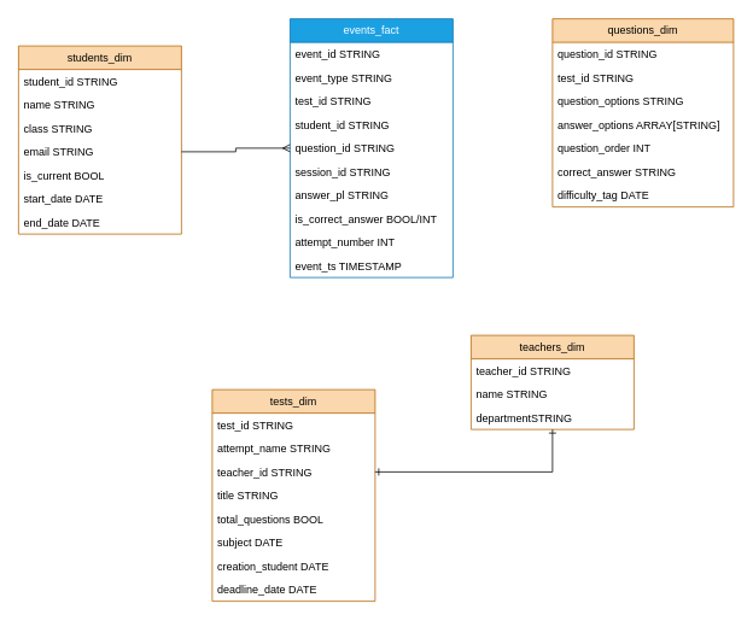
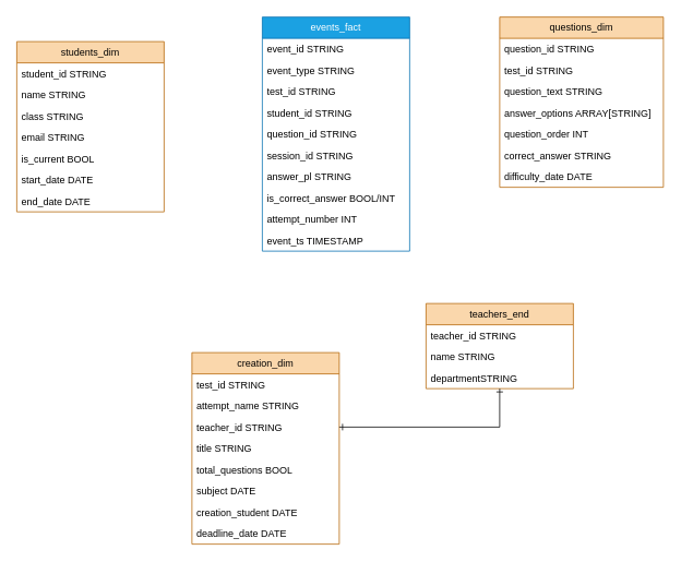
- <mxCell id="33" value="question_options STRING" style="text;strokeColor=none;fillColor=none;align=left;verticalAlign=top;spacingLeft=4;spacingRight=4;overflow=hidden;rotatable=0;points=[[0,0.5],[1,0.5]];portConstraint=eastwest;whiteSpace=wrap;html=1;" vertex="1" parent="30"><mxGeometry y="78" width="200" height="26" as="geometry" /></mxCell>
+ <mxCell id="33" value="question_text STRING" style="text;strokeColor=none;fillColor=none;align=left;verticalAlign=top;spacingLeft=4;spacingRight=4;overflow=hidden;rotatable=0;points=[[0,0.5],[1,0.5]];portConstraint=eastwest;whiteSpace=wrap;html=1;" vertex="1" parent="30"><mxGeometry y="78" width="200" height="26" as="geometry" /></mxCell>
- <mxCell id="42" style="edgeStyle=orthogonalEdgeStyle;rounded=0;orthogonalLoop=1;jettySize=auto;html=1;exitX=1;exitY=0.5;exitDx=0;exitDy=0;endArrow=ERmany;endFill=0;" edge="1" parent="1" source="17" target="2"><mxGeometry relative="1" as="geometry" /></mxCell>
- <mxCell id="37" value="difficulty_tag DATE" style="text;strokeColor=none;fillColor=none;align=left;verticalAlign=top;spacingLeft=4;spacingRight=4;overflow=hidden;rotatable=0;points=[[0,0.5],[1,0.5]];portConstraint=eastwest;whiteSpace=wrap;html=1;" vertex="1" parent="30"><mxGeometry y="182" width="200" height="26" as="geometry" /></mxCell>
+ <mxCell id="37" value="difficulty_date DATE" style="text;strokeColor=none;fillColor=none;align=left;verticalAlign=top;spacingLeft=4;spacingRight=4;overflow=hidden;rotatable=0;points=[[0,0.5],[1,0.5]];portConstraint=eastwest;whiteSpace=wrap;html=1;" vertex="1" parent="30"><mxGeometry y="182" width="200" height="26" as="geometry" /></mxCell>
- <mxCell id="38" value="teachers_dim" style="swimlane;fontStyle=0;childLayout=stackLayout;horizontal=1;startSize=26;fillColor=#fad7ac;horizontalStack=0;resizeParent=1;resizeParentMax=0;resizeLast=0;collapsible=1;marginBottom=0;whiteSpace=wrap;html=1;strokeColor=#b46504;" vertex="1" parent="1"><mxGeometry x="520" y="370" width="180" height="104" as="geometry" /></mxCell>
+ <mxCell id="38" value="teachers_end" style="swimlane;fontStyle=0;childLayout=stackLayout;horizontal=1;startSize=26;fillColor=#fad7ac;horizontalStack=0;resizeParent=1;resizeParentMax=0;resizeLast=0;collapsible=1;marginBottom=0;whiteSpace=wrap;html=1;strokeColor=#b46504;" vertex="1" parent="1"><mxGeometry x="520" y="370" width="180" height="104" as="geometry" /></mxCell>
- <mxCell id="21" value="tests_dim" style="swimlane;fontStyle=0;childLayout=stackLayout;horizontal=1;startSize=26;fillColor=#fad7ac;horizontalStack=0;resizeParent=1;resizeParentMax=0;resizeLast=0;collapsible=1;marginBottom=0;whiteSpace=wrap;html=1;strokeColor=#b46504;" vertex="1" parent="1"><mxGeometry x="234" y="430" width="180" height="234" as="geometry" /></mxCell>
+ <mxCell id="21" value="creation_dim" style="swimlane;fontStyle=0;childLayout=stackLayout;horizontal=1;startSize=26;fillColor=#fad7ac;horizontalStack=0;resizeParent=1;resizeParentMax=0;resizeLast=0;collapsible=1;marginBottom=0;whiteSpace=wrap;html=1;strokeColor=#b46504;" vertex="1" parent="1"><mxGeometry x="234" y="430" width="180" height="234" as="geometry" /></mxCell>
